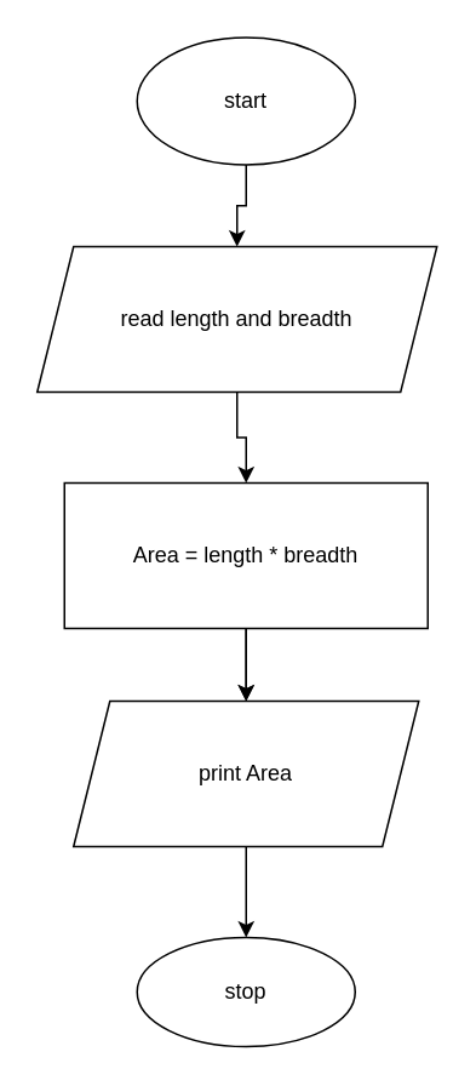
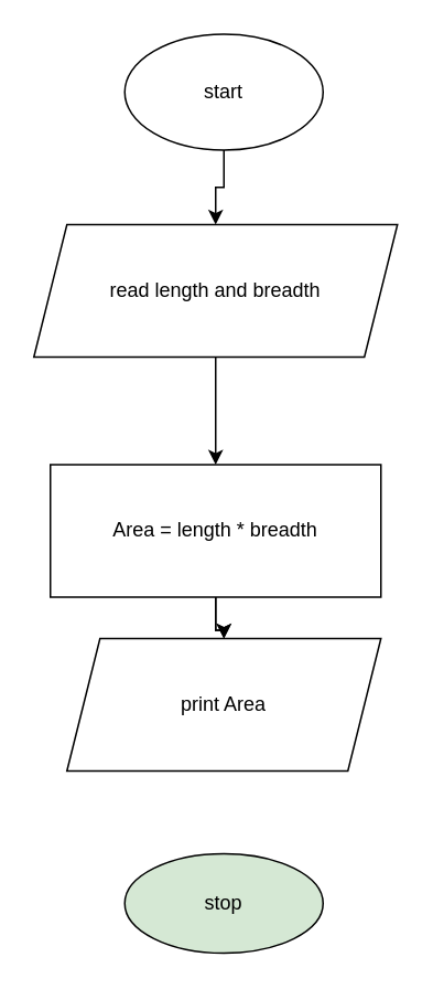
- <mxCell id="8" value="Area = length * breadth" style="rounded=0;whiteSpace=wrap;html=1;" vertex="1" parent="1"><mxGeometry x="35" y="265" width="200" height="80" as="geometry" /></mxCell>
+ <mxCell id="8" value="Area = length * breadth" style="rounded=0;whiteSpace=wrap;html=1;" vertex="1" parent="1"><mxGeometry x="30" y="280" width="200" height="80" as="geometry" /></mxCell>
- <mxCell id="9" style="edgeStyle=orthogonalEdgeStyle;rounded=0;orthogonalLoop=1;jettySize=auto;html=1;entryX=0.5;entryY=0;entryDx=0;entryDy=0;" edge="1" parent="1" source="10" target="11"><mxGeometry relative="1" as="geometry" /></mxCell>
- <mxCell id="11" value="stop" style="ellipse;whiteSpace=wrap;html=1;" vertex="1" parent="1"><mxGeometry x="75" y="515" width="120" height="60" as="geometry" /></mxCell>
+ <mxCell id="11" value="stop" style="ellipse;whiteSpace=wrap;html=1;fillColor=#d5e8d4;" vertex="1" parent="1"><mxGeometry x="75" y="515" width="120" height="60" as="geometry" /></mxCell>
